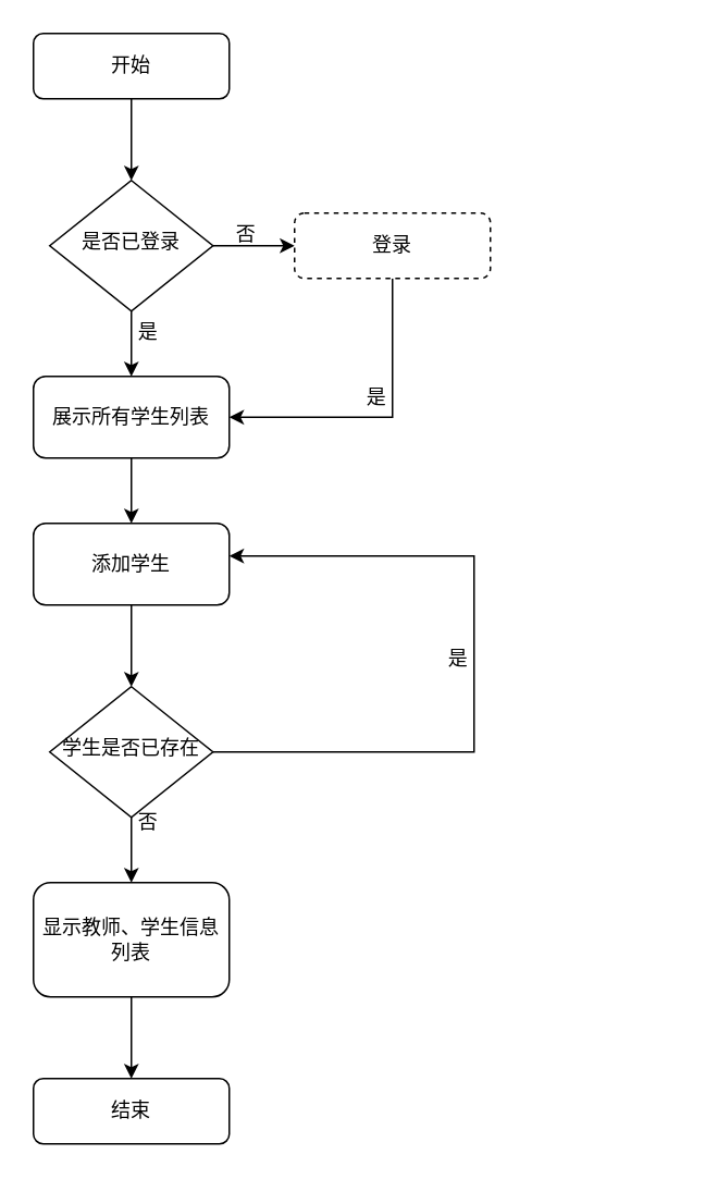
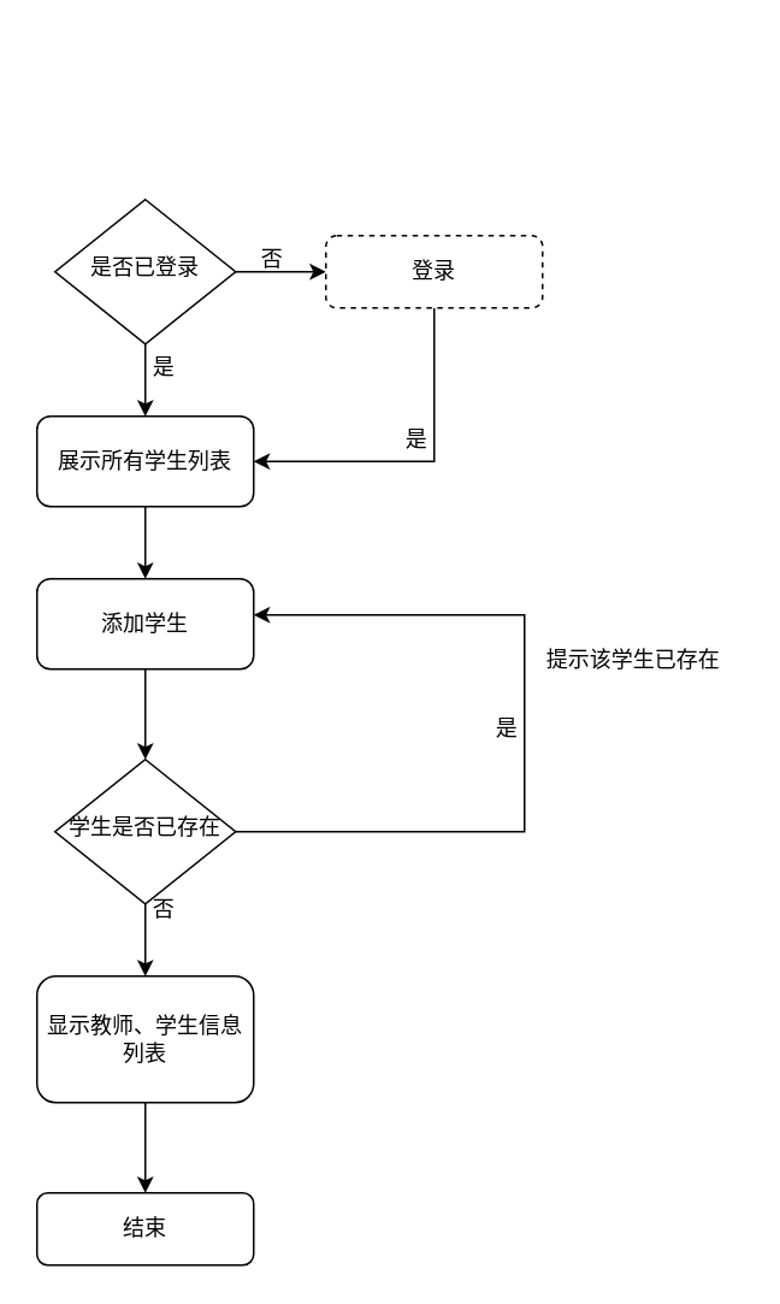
- <mxCell id="3" value="开始" style="rounded=1;whiteSpace=wrap;html=1;fontSize=12;glass=0;strokeWidth=1;shadow=0;" parent="1" vertex="1"><mxGeometry x="20" y="20" width="120" height="40" as="geometry" /></mxCell>
- <mxCell id="2" value="" style="edgeStyle=orthogonalEdgeStyle;rounded=0;orthogonalLoop=1;jettySize=auto;html=1;" edge="1" parent="1" source="3" target="6"><mxGeometry relative="1" as="geometry" /></mxCell>
+ <mxCell id="21" value="提示该学生已存在" style="text;html=1;align=center;verticalAlign=middle;resizable=0;points=[];autosize=1;strokeColor=none;fillColor=none;" parent="1" vertex="1"><mxGeometry x="290" y="350" width="120" height="30" as="geometry" /></mxCell>
